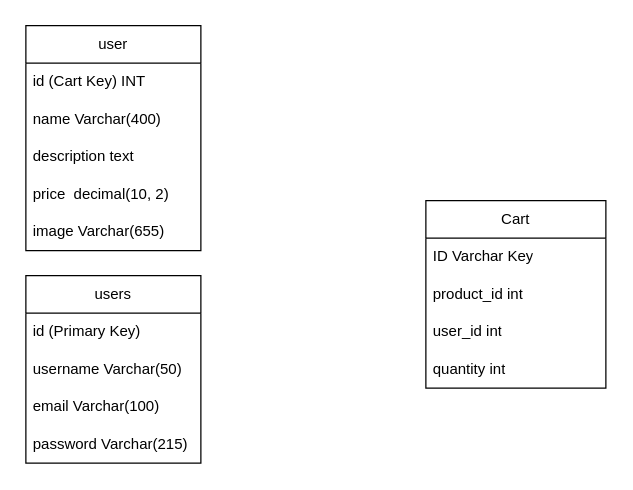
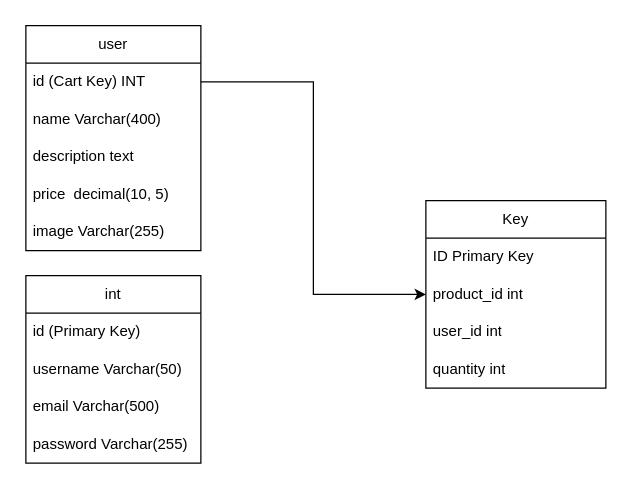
+ <mxCell id="18" style="edgeStyle=orthogonalEdgeStyle;rounded=0;orthogonalLoop=1;jettySize=auto;html=1;" edge="1" parent="1" source="13" target="4"><mxGeometry relative="1" as="geometry" /></mxCell>
- <mxCell id="16" value="price&amp;nbsp; decimal(10, 2)" style="text;strokeColor=none;fillColor=none;align=left;verticalAlign=middle;spacingLeft=4;spacingRight=4;overflow=hidden;points=[[0,0.5],[1,0.5]];portConstraint=eastwest;rotatable=0;whiteSpace=wrap;html=1;" vertex="1" parent="12"><mxGeometry y="120" width="140" height="30" as="geometry" /></mxCell>
+ <mxCell id="16" value="price&amp;nbsp; decimal(10, 5)" style="text;strokeColor=none;fillColor=none;align=left;verticalAlign=middle;spacingLeft=4;spacingRight=4;overflow=hidden;points=[[0,0.5],[1,0.5]];portConstraint=eastwest;rotatable=0;whiteSpace=wrap;html=1;" vertex="1" parent="12"><mxGeometry y="120" width="140" height="30" as="geometry" /></mxCell>
- <mxCell id="2" value="Cart" style="swimlane;fontStyle=0;childLayout=stackLayout;horizontal=1;startSize=30;horizontalStack=0;resizeParent=1;resizeParentMax=0;resizeLast=0;collapsible=1;marginBottom=0;whiteSpace=wrap;html=1;" vertex="1" parent="1"><mxGeometry x="340" y="160" width="144" height="150" as="geometry" /></mxCell>
+ <mxCell id="2" value="Key" style="swimlane;fontStyle=0;childLayout=stackLayout;horizontal=1;startSize=30;horizontalStack=0;resizeParent=1;resizeParentMax=0;resizeLast=0;collapsible=1;marginBottom=0;whiteSpace=wrap;html=1;" vertex="1" parent="1"><mxGeometry x="340" y="160" width="144" height="150" as="geometry" /></mxCell>
- <mxCell id="17" value="image Varchar(655)" style="text;strokeColor=none;fillColor=none;align=left;verticalAlign=middle;spacingLeft=4;spacingRight=4;overflow=hidden;points=[[0,0.5],[1,0.5]];portConstraint=eastwest;rotatable=0;whiteSpace=wrap;html=1;" vertex="1" parent="12"><mxGeometry y="150" width="140" height="30" as="geometry" /></mxCell>
+ <mxCell id="17" value="image Varchar(255)" style="text;strokeColor=none;fillColor=none;align=left;verticalAlign=middle;spacingLeft=4;spacingRight=4;overflow=hidden;points=[[0,0.5],[1,0.5]];portConstraint=eastwest;rotatable=0;whiteSpace=wrap;html=1;" vertex="1" parent="12"><mxGeometry y="150" width="140" height="30" as="geometry" /></mxCell>
- <mxCell id="3" value="ID Varchar Key" style="text;strokeColor=none;fillColor=none;align=left;verticalAlign=middle;spacingLeft=4;spacingRight=4;overflow=hidden;points=[[0,0.5],[1,0.5]];portConstraint=eastwest;rotatable=0;whiteSpace=wrap;html=1;" vertex="1" parent="2"><mxGeometry y="30" width="144" height="30" as="geometry" /></mxCell>
+ <mxCell id="3" value="ID Primary Key" style="text;strokeColor=none;fillColor=none;align=left;verticalAlign=middle;spacingLeft=4;spacingRight=4;overflow=hidden;points=[[0,0.5],[1,0.5]];portConstraint=eastwest;rotatable=0;whiteSpace=wrap;html=1;" vertex="1" parent="2"><mxGeometry y="30" width="144" height="30" as="geometry" /></mxCell>
- <mxCell id="7" value="users" style="swimlane;fontStyle=0;childLayout=stackLayout;horizontal=1;startSize=30;horizontalStack=0;resizeParent=1;resizeParentMax=0;resizeLast=0;collapsible=1;marginBottom=0;whiteSpace=wrap;html=1;" vertex="1" parent="1"><mxGeometry x="20" y="220" width="140" height="150" as="geometry" /></mxCell>
+ <mxCell id="7" value="int" style="swimlane;fontStyle=0;childLayout=stackLayout;horizontal=1;startSize=30;horizontalStack=0;resizeParent=1;resizeParentMax=0;resizeLast=0;collapsible=1;marginBottom=0;whiteSpace=wrap;html=1;" vertex="1" parent="1"><mxGeometry x="20" y="220" width="140" height="150" as="geometry" /></mxCell>
- <mxCell id="10" value="email Varchar(100)" style="text;strokeColor=none;fillColor=none;align=left;verticalAlign=middle;spacingLeft=4;spacingRight=4;overflow=hidden;points=[[0,0.5],[1,0.5]];portConstraint=eastwest;rotatable=0;whiteSpace=wrap;html=1;" vertex="1" parent="7"><mxGeometry y="90" width="140" height="30" as="geometry" /></mxCell>
+ <mxCell id="10" value="email Varchar(500)" style="text;strokeColor=none;fillColor=none;align=left;verticalAlign=middle;spacingLeft=4;spacingRight=4;overflow=hidden;points=[[0,0.5],[1,0.5]];portConstraint=eastwest;rotatable=0;whiteSpace=wrap;html=1;" vertex="1" parent="7"><mxGeometry y="90" width="140" height="30" as="geometry" /></mxCell>
- <mxCell id="11" value="password Varchar(215)" style="text;strokeColor=none;fillColor=none;align=left;verticalAlign=middle;spacingLeft=4;spacingRight=4;overflow=hidden;points=[[0,0.5],[1,0.5]];portConstraint=eastwest;rotatable=0;whiteSpace=wrap;html=1;" vertex="1" parent="7"><mxGeometry y="120" width="140" height="30" as="geometry" /></mxCell>
+ <mxCell id="11" value="password Varchar(255)" style="text;strokeColor=none;fillColor=none;align=left;verticalAlign=middle;spacingLeft=4;spacingRight=4;overflow=hidden;points=[[0,0.5],[1,0.5]];portConstraint=eastwest;rotatable=0;whiteSpace=wrap;html=1;" vertex="1" parent="7"><mxGeometry y="120" width="140" height="30" as="geometry" /></mxCell>
